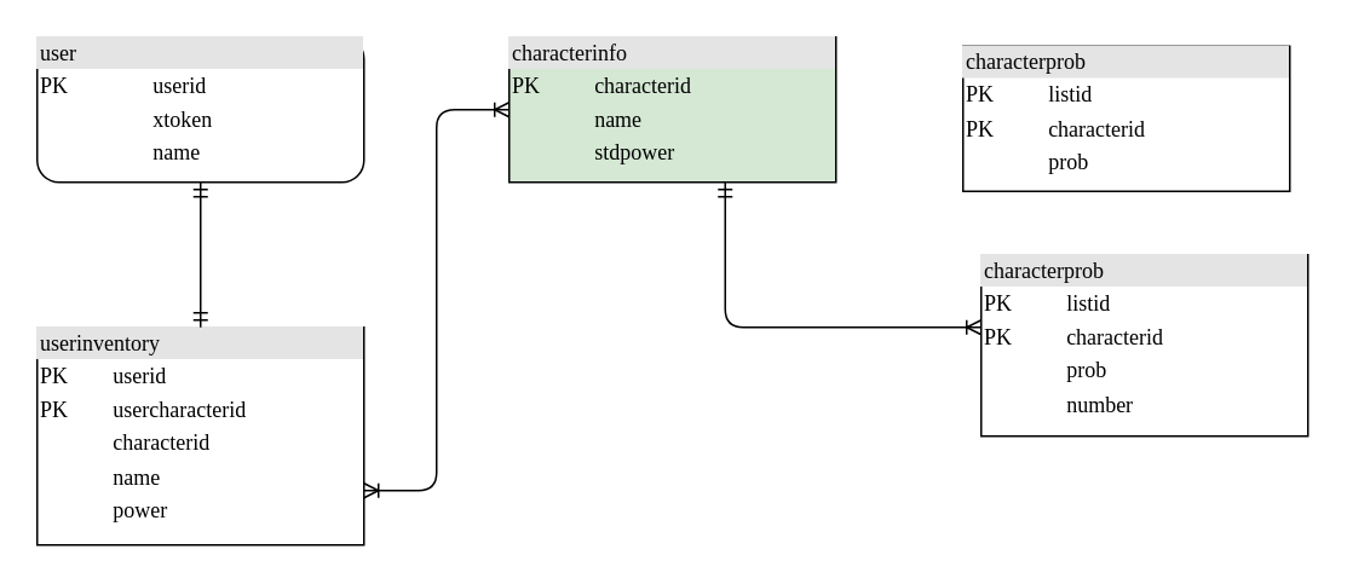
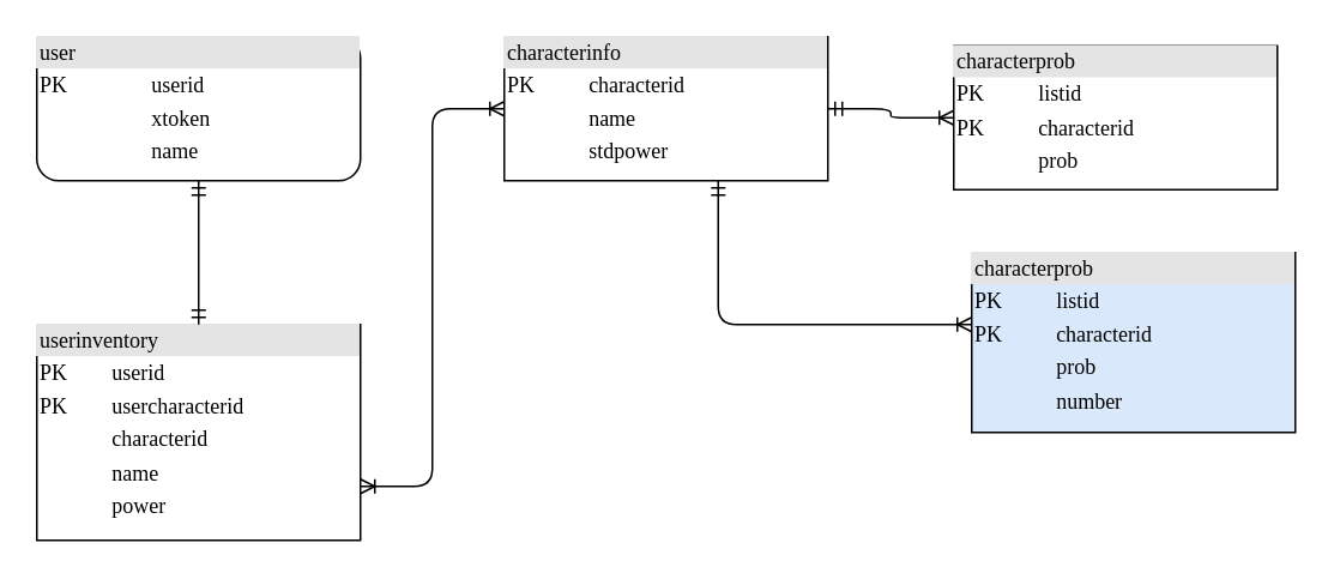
- <mxCell id="5" value="&lt;div style=&quot;box-sizing: border-box ; width: 100% ; background: #e4e4e4 ; padding: 2px&quot;&gt;characterinfo&lt;/div&gt;&lt;table style=&quot;width: 100% ; font-size: 1em&quot; cellpadding=&quot;2&quot; cellspacing=&quot;0&quot;&gt;&lt;tbody&gt;&lt;tr&gt;&lt;td&gt;PK&lt;/td&gt;&lt;td&gt;characterid&lt;/td&gt;&lt;/tr&gt;&lt;tr&gt;&lt;td&gt;&lt;br&gt;&lt;/td&gt;&lt;td&gt;name&lt;/td&gt;&lt;/tr&gt;&lt;tr&gt;&lt;td&gt;&lt;br&gt;&lt;/td&gt;&lt;td&gt;stdpower&lt;/td&gt;&lt;/tr&gt;&lt;tr&gt;&lt;td&gt;&lt;br&gt;&lt;/td&gt;&lt;td&gt;&lt;br&gt;&lt;/td&gt;&lt;/tr&gt;&lt;tr&gt;&lt;td&gt;&lt;/td&gt;&lt;td&gt;&lt;/td&gt;&lt;/tr&gt;&lt;/tbody&gt;&lt;/table&gt;" style="verticalAlign=top;align=left;overflow=fill;html=1;rounded=0;shadow=0;comic=0;labelBackgroundColor=none;strokeWidth=1;fontFamily=Verdana;fontSize=12;fillColor=#d5e8d4;" parent="1" vertex="1"><mxGeometry x="280" y="20" width="180" height="80" as="geometry" /></mxCell>
+ <mxCell id="5" value="&lt;div style=&quot;box-sizing: border-box ; width: 100% ; background: #e4e4e4 ; padding: 2px&quot;&gt;characterinfo&lt;/div&gt;&lt;table style=&quot;width: 100% ; font-size: 1em&quot; cellpadding=&quot;2&quot; cellspacing=&quot;0&quot;&gt;&lt;tbody&gt;&lt;tr&gt;&lt;td&gt;PK&lt;/td&gt;&lt;td&gt;characterid&lt;/td&gt;&lt;/tr&gt;&lt;tr&gt;&lt;td&gt;&lt;br&gt;&lt;/td&gt;&lt;td&gt;name&lt;/td&gt;&lt;/tr&gt;&lt;tr&gt;&lt;td&gt;&lt;br&gt;&lt;/td&gt;&lt;td&gt;stdpower&lt;/td&gt;&lt;/tr&gt;&lt;tr&gt;&lt;td&gt;&lt;br&gt;&lt;/td&gt;&lt;td&gt;&lt;br&gt;&lt;/td&gt;&lt;/tr&gt;&lt;tr&gt;&lt;td&gt;&lt;/td&gt;&lt;td&gt;&lt;/td&gt;&lt;/tr&gt;&lt;/tbody&gt;&lt;/table&gt;" style="verticalAlign=top;align=left;overflow=fill;html=1;rounded=0;shadow=0;comic=0;labelBackgroundColor=none;strokeWidth=1;fontFamily=Verdana;fontSize=12" parent="1" vertex="1"><mxGeometry x="280" y="20" width="180" height="80" as="geometry" /></mxCell>
+ <mxCell id="8" style="edgeStyle=orthogonalEdgeStyle;html=1;entryX=0;entryY=0.5;labelBackgroundColor=none;startArrow=ERmandOne;endArrow=ERoneToMany;fontFamily=Verdana;fontSize=12;align=left;endFill=0;exitX=1;exitY=0.5;exitDx=0;exitDy=0;entryDx=0;entryDy=0;" parent="1" source="5" target="7" edge="1"><mxGeometry relative="1" as="geometry"><mxPoint x="120" y="110" as="sourcePoint" /><mxPoint x="120" y="190" as="targetPoint" /></mxGeometry></mxCell>
- <mxCell id="10" value="&lt;div style=&quot;box-sizing:border-box;width:100%;background:#e4e4e4;padding:2px;&quot;&gt;characterprob&lt;/div&gt;&lt;table style=&quot;width:100%;font-size:1em;&quot; cellpadding=&quot;2&quot; cellspacing=&quot;0&quot;&gt;&lt;tbody&gt;&lt;tr&gt;&lt;td&gt;PK&lt;/td&gt;&lt;td&gt;listid&lt;/td&gt;&lt;/tr&gt;&lt;tr&gt;&lt;td&gt;PK&lt;/td&gt;&lt;td&gt;characterid&lt;/td&gt;&lt;/tr&gt;&lt;tr&gt;&lt;td&gt;&lt;/td&gt;&lt;td&gt;prob&lt;/td&gt;&lt;/tr&gt;&lt;tr&gt;&lt;td&gt;&lt;br&gt;&lt;/td&gt;&lt;td&gt;number&lt;/td&gt;&lt;/tr&gt;&lt;/tbody&gt;&lt;/table&gt;" style="verticalAlign=top;align=left;overflow=fill;html=1;rounded=0;shadow=0;comic=0;labelBackgroundColor=none;strokeWidth=1;fontFamily=Verdana;fontSize=12" vertex="1" parent="1"><mxGeometry x="540" y="140" width="180" height="100" as="geometry" /></mxCell>
+ <mxCell id="10" value="&lt;div style=&quot;box-sizing:border-box;width:100%;background:#e4e4e4;padding:2px;&quot;&gt;characterprob&lt;/div&gt;&lt;table style=&quot;width:100%;font-size:1em;&quot; cellpadding=&quot;2&quot; cellspacing=&quot;0&quot;&gt;&lt;tbody&gt;&lt;tr&gt;&lt;td&gt;PK&lt;/td&gt;&lt;td&gt;listid&lt;/td&gt;&lt;/tr&gt;&lt;tr&gt;&lt;td&gt;PK&lt;/td&gt;&lt;td&gt;characterid&lt;/td&gt;&lt;/tr&gt;&lt;tr&gt;&lt;td&gt;&lt;/td&gt;&lt;td&gt;prob&lt;/td&gt;&lt;/tr&gt;&lt;tr&gt;&lt;td&gt;&lt;br&gt;&lt;/td&gt;&lt;td&gt;number&lt;/td&gt;&lt;/tr&gt;&lt;/tbody&gt;&lt;/table&gt;" style="verticalAlign=top;align=left;overflow=fill;html=1;rounded=0;shadow=0;comic=0;labelBackgroundColor=none;strokeWidth=1;fontFamily=Verdana;fontSize=12;fillColor=#dae8fc;" vertex="1" parent="1"><mxGeometry x="540" y="140" width="180" height="100" as="geometry" /></mxCell>
